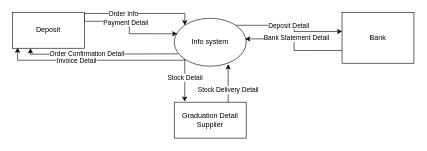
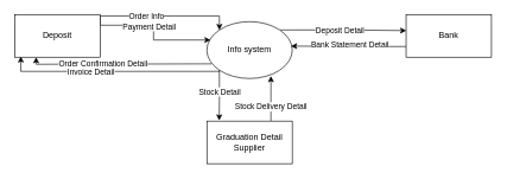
- <mxCell id="21" value="Bank" style="rounded=0;whiteSpace=wrap;html=1;" vertex="1" parent="1"><mxGeometry x="570" y="20" width="120" height="85" as="geometry" /></mxCell>
+ <mxCell id="21" value="Bank" style="rounded=0;whiteSpace=wrap;html=1;" vertex="1" parent="1"><mxGeometry x="570" y="20" width="120" height="60" as="geometry" /></mxCell>
